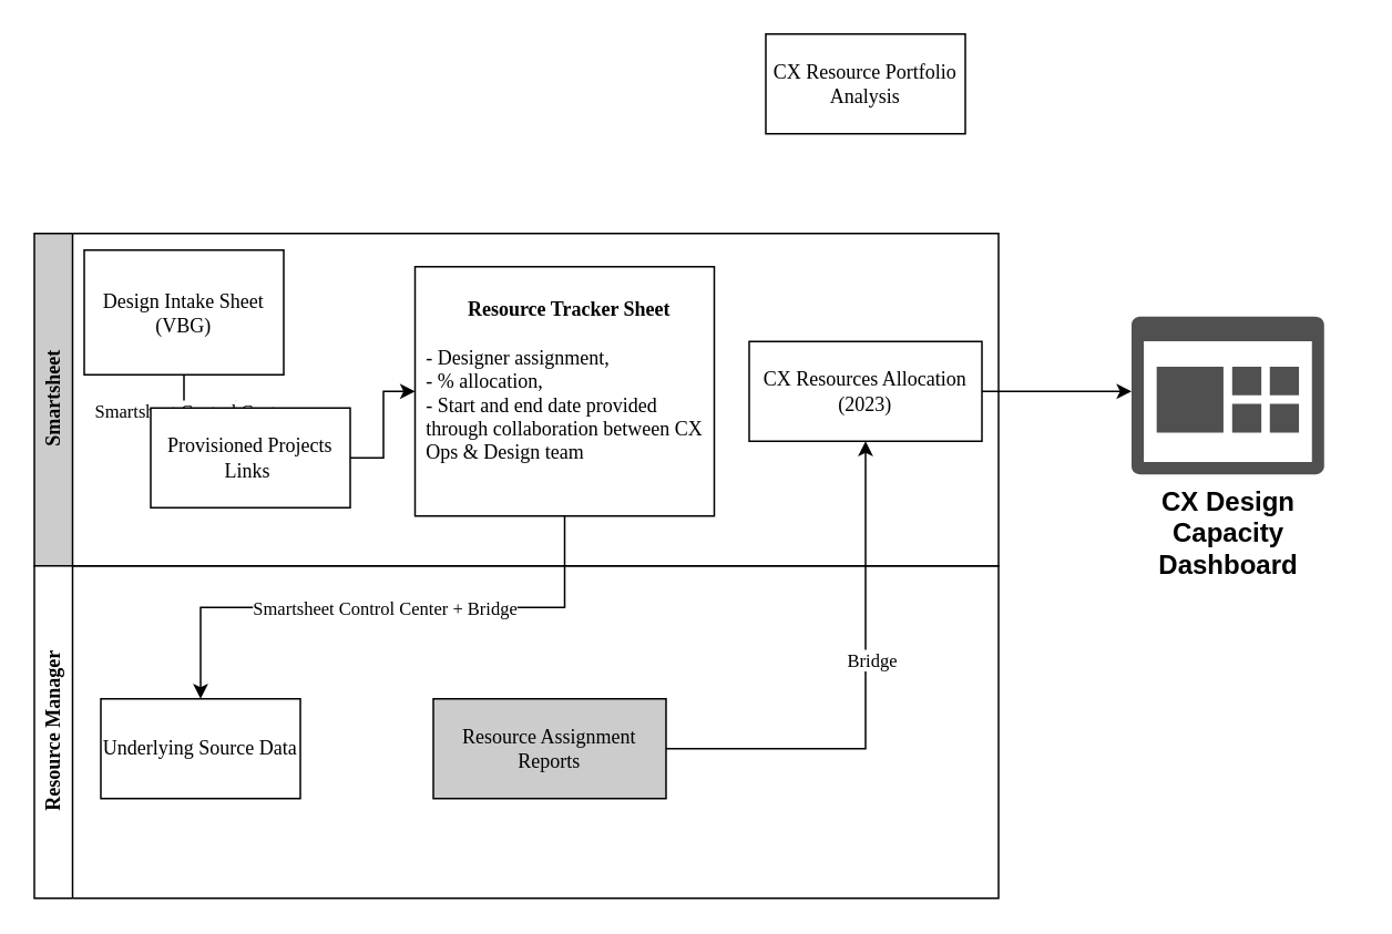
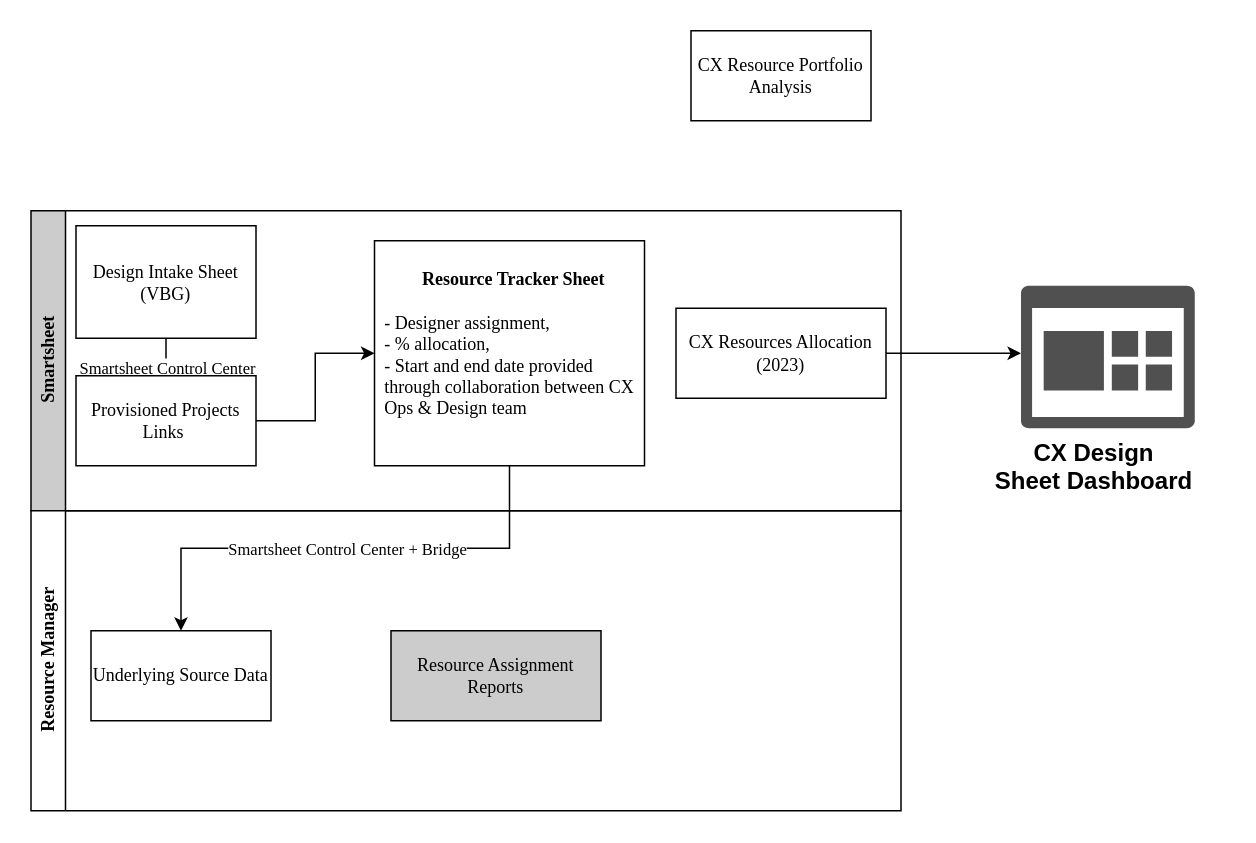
- <mxCell id="7" value="Provisioned Projects Links&amp;nbsp;" style="whiteSpace=wrap;html=1;fontFamily=Tahoma;" vertex="1" parent="2"><mxGeometry x="70" y="105" width="120" height="60" as="geometry" /></mxCell>
+ <mxCell id="7" value="Provisioned Projects Links&amp;nbsp;" style="whiteSpace=wrap;html=1;fontFamily=Tahoma;" vertex="1" parent="2"><mxGeometry x="30" y="110" width="120" height="60" as="geometry" /></mxCell>
- <mxCell id="20" value="&lt;meta charset=&quot;utf-8&quot;&gt;&lt;b id=&quot;docs-internal-guid-0311e271-7fff-1e6d-aae1-2aed2d510bf6&quot; style=&quot;font-weight:normal;&quot;&gt;&lt;p style=&quot;line-height:1.2;text-align: center;margin-top:0pt;margin-bottom:0pt;&quot; dir=&quot;ltr&quot;&gt;&lt;span style=&quot;font-size: 12pt; font-family: &amp;quot;Verizon NHG TX&amp;quot;, sans-serif; color: rgb(0, 0, 0); background-color: transparent; font-weight: 700; font-style: normal; font-variant: normal; text-decoration: none; vertical-align: baseline;&quot;&gt;CX Design &lt;/span&gt;&lt;span style=&quot;font-size: 12pt; font-family: &amp;quot;Verizon NHG TX&amp;quot;, sans-serif; color: rgb(0, 0, 0); background-color: transparent; font-weight: 700; font-style: normal; font-variant: normal; text-decoration: none; vertical-align: baseline;&quot;&gt;&lt;br&gt;&lt;/span&gt;&lt;span style=&quot;font-size: 12pt; font-family: &amp;quot;Verizon NHG TX&amp;quot;, sans-serif; color: rgb(0, 0, 0); background-color: transparent; font-weight: 700; font-style: normal; font-variant: normal; text-decoration: none; vertical-align: baseline;&quot;&gt;Capacity Dashboard&lt;/span&gt;&lt;/p&gt;&lt;/b&gt;&lt;br class=&quot;Apple-interchange-newline&quot;&gt;" style="text;whiteSpace=wrap;html=1;" vertex="1" parent="1"><mxGeometry x="661.46" y="285" width="152.92" height="60" as="geometry" /></mxCell>
+ <mxCell id="20" value="&lt;meta charset=&quot;utf-8&quot;&gt;&lt;b id=&quot;docs-internal-guid-0311e271-7fff-1e6d-aae1-2aed2d510bf6&quot; style=&quot;font-weight:normal;&quot;&gt;&lt;p style=&quot;line-height:1.2;text-align: center;margin-top:0pt;margin-bottom:0pt;&quot; dir=&quot;ltr&quot;&gt;&lt;span style=&quot;font-size: 12pt; font-family: &amp;quot;Verizon NHG TX&amp;quot;, sans-serif; color: rgb(0, 0, 0); background-color: transparent; font-weight: 700; font-style: normal; font-variant: normal; text-decoration: none; vertical-align: baseline;&quot;&gt;CX Design &lt;/span&gt;&lt;span style=&quot;font-size: 12pt; font-family: &amp;quot;Verizon NHG TX&amp;quot;, sans-serif; color: rgb(0, 0, 0); background-color: transparent; font-weight: 700; font-style: normal; font-variant: normal; text-decoration: none; vertical-align: baseline;&quot;&gt;&lt;br&gt;&lt;/span&gt;&lt;span style=&quot;font-size: 12pt; font-family: &amp;quot;Verizon NHG TX&amp;quot;, sans-serif; color: rgb(0, 0, 0); background-color: transparent; font-weight: 700; font-style: normal; font-variant: normal; text-decoration: none; vertical-align: baseline;&quot;&gt;Sheet Dashboard&lt;/span&gt;&lt;/p&gt;&lt;/b&gt;&lt;br class=&quot;Apple-interchange-newline&quot;&gt;" style="text;whiteSpace=wrap;html=1;" vertex="1" parent="1"><mxGeometry x="661.46" y="285" width="152.92" height="60" as="geometry" /></mxCell>
- <mxCell id="15" value="" style="edgeStyle=orthogonalEdgeStyle;rounded=0;orthogonalLoop=1;jettySize=auto;html=1;entryX=0.5;entryY=1;entryDx=0;entryDy=0;fontFamily=Tahoma;" edge="1" parent="1" source="11" target="9"><mxGeometry relative="1" as="geometry"><mxPoint x="520" y="250" as="targetPoint" /></mxGeometry></mxCell>
- <mxCell id="16" value="Bridge" style="edgeLabel;html=1;align=center;verticalAlign=middle;resizable=0;points=[];fontFamily=Tahoma;" vertex="1" connectable="0" parent="15"><mxGeometry x="0.143" y="-3" relative="1" as="geometry"><mxPoint as="offset" /></mxGeometry></mxCell>
